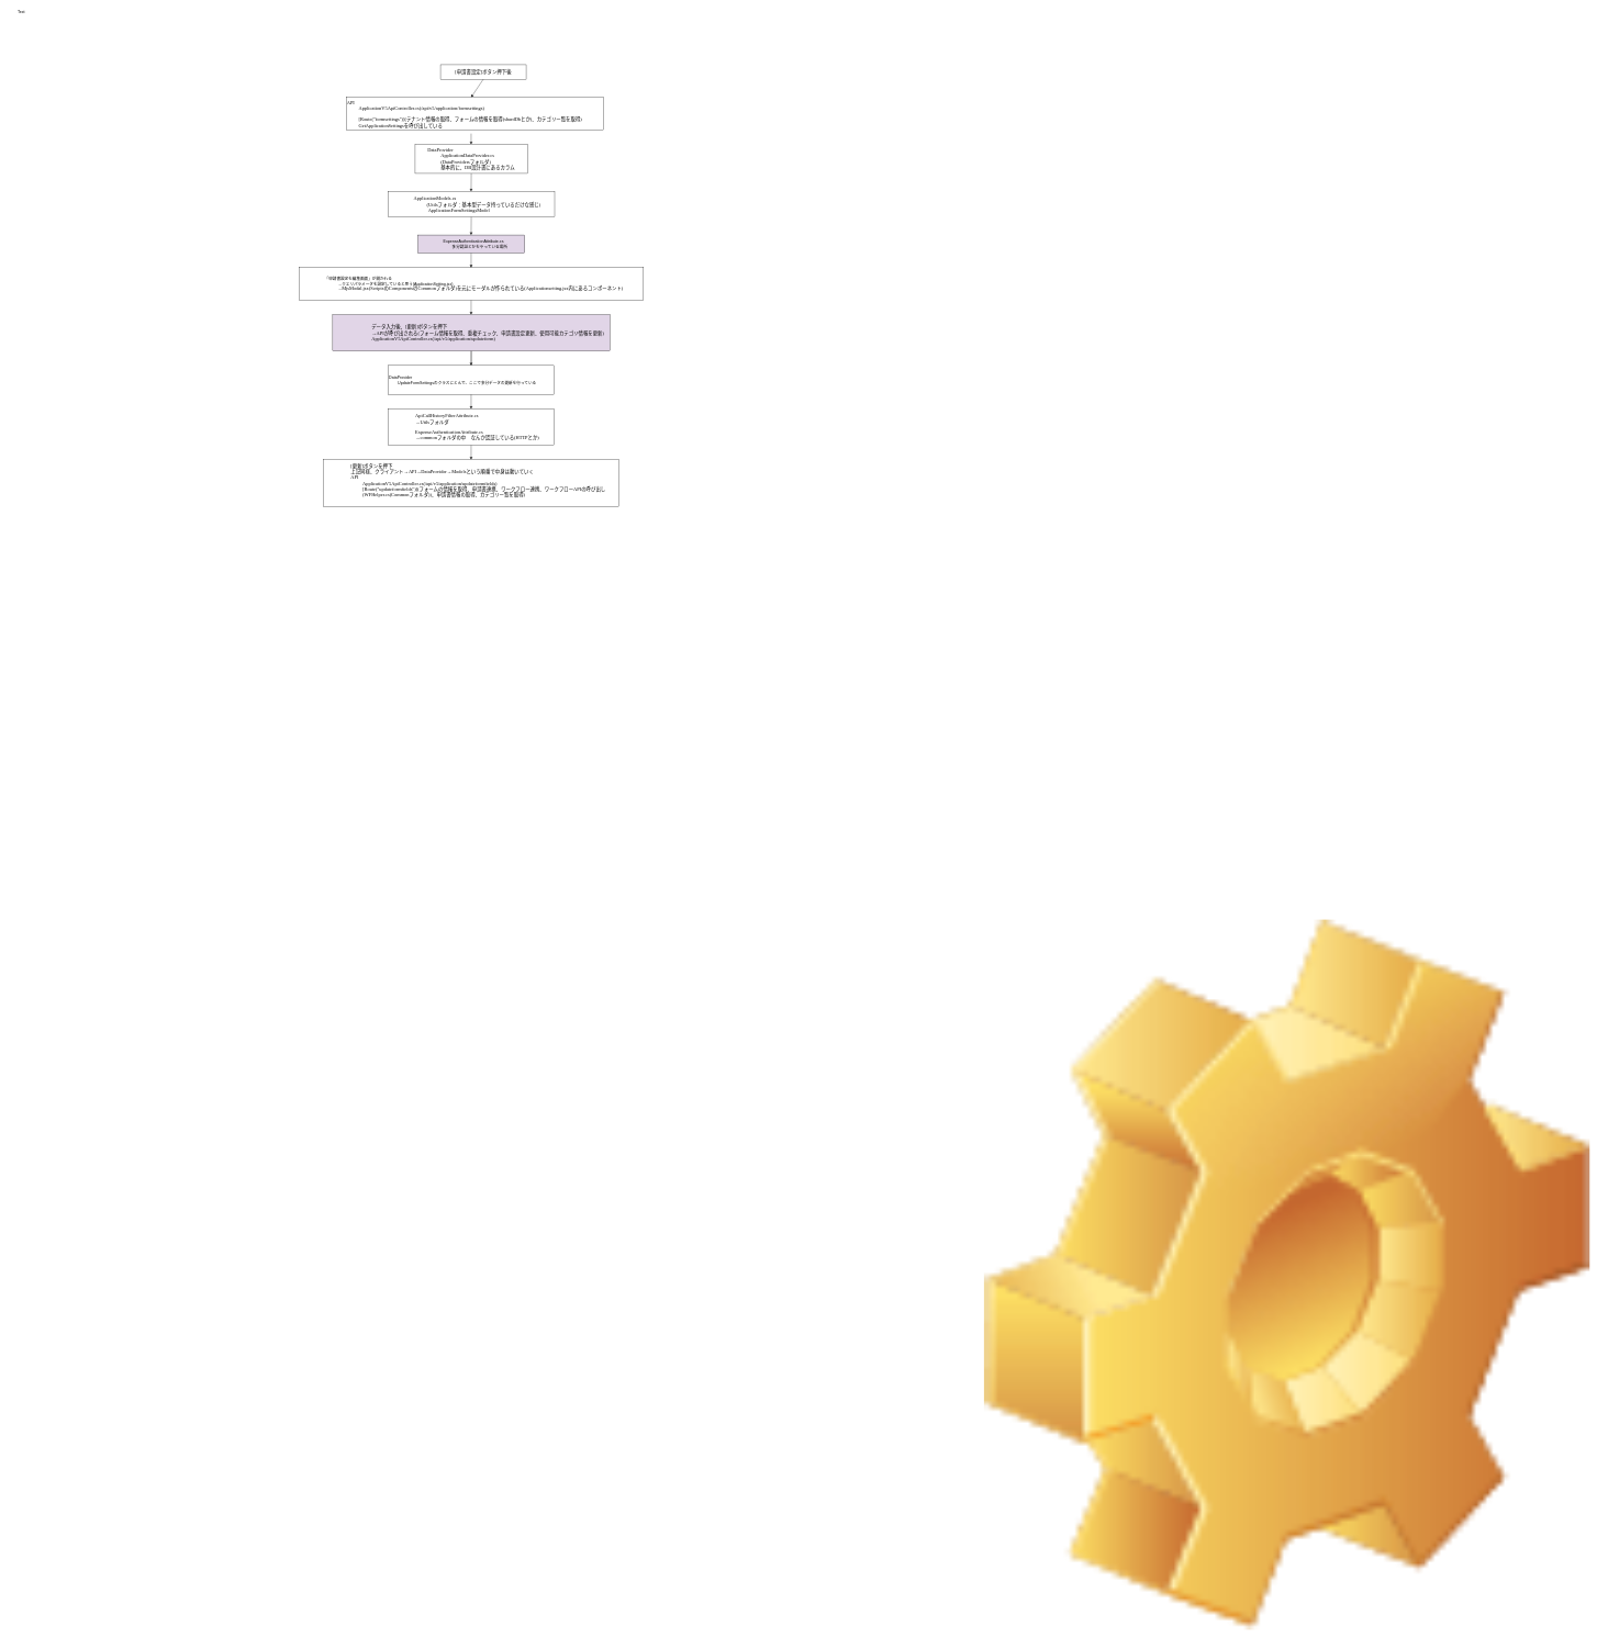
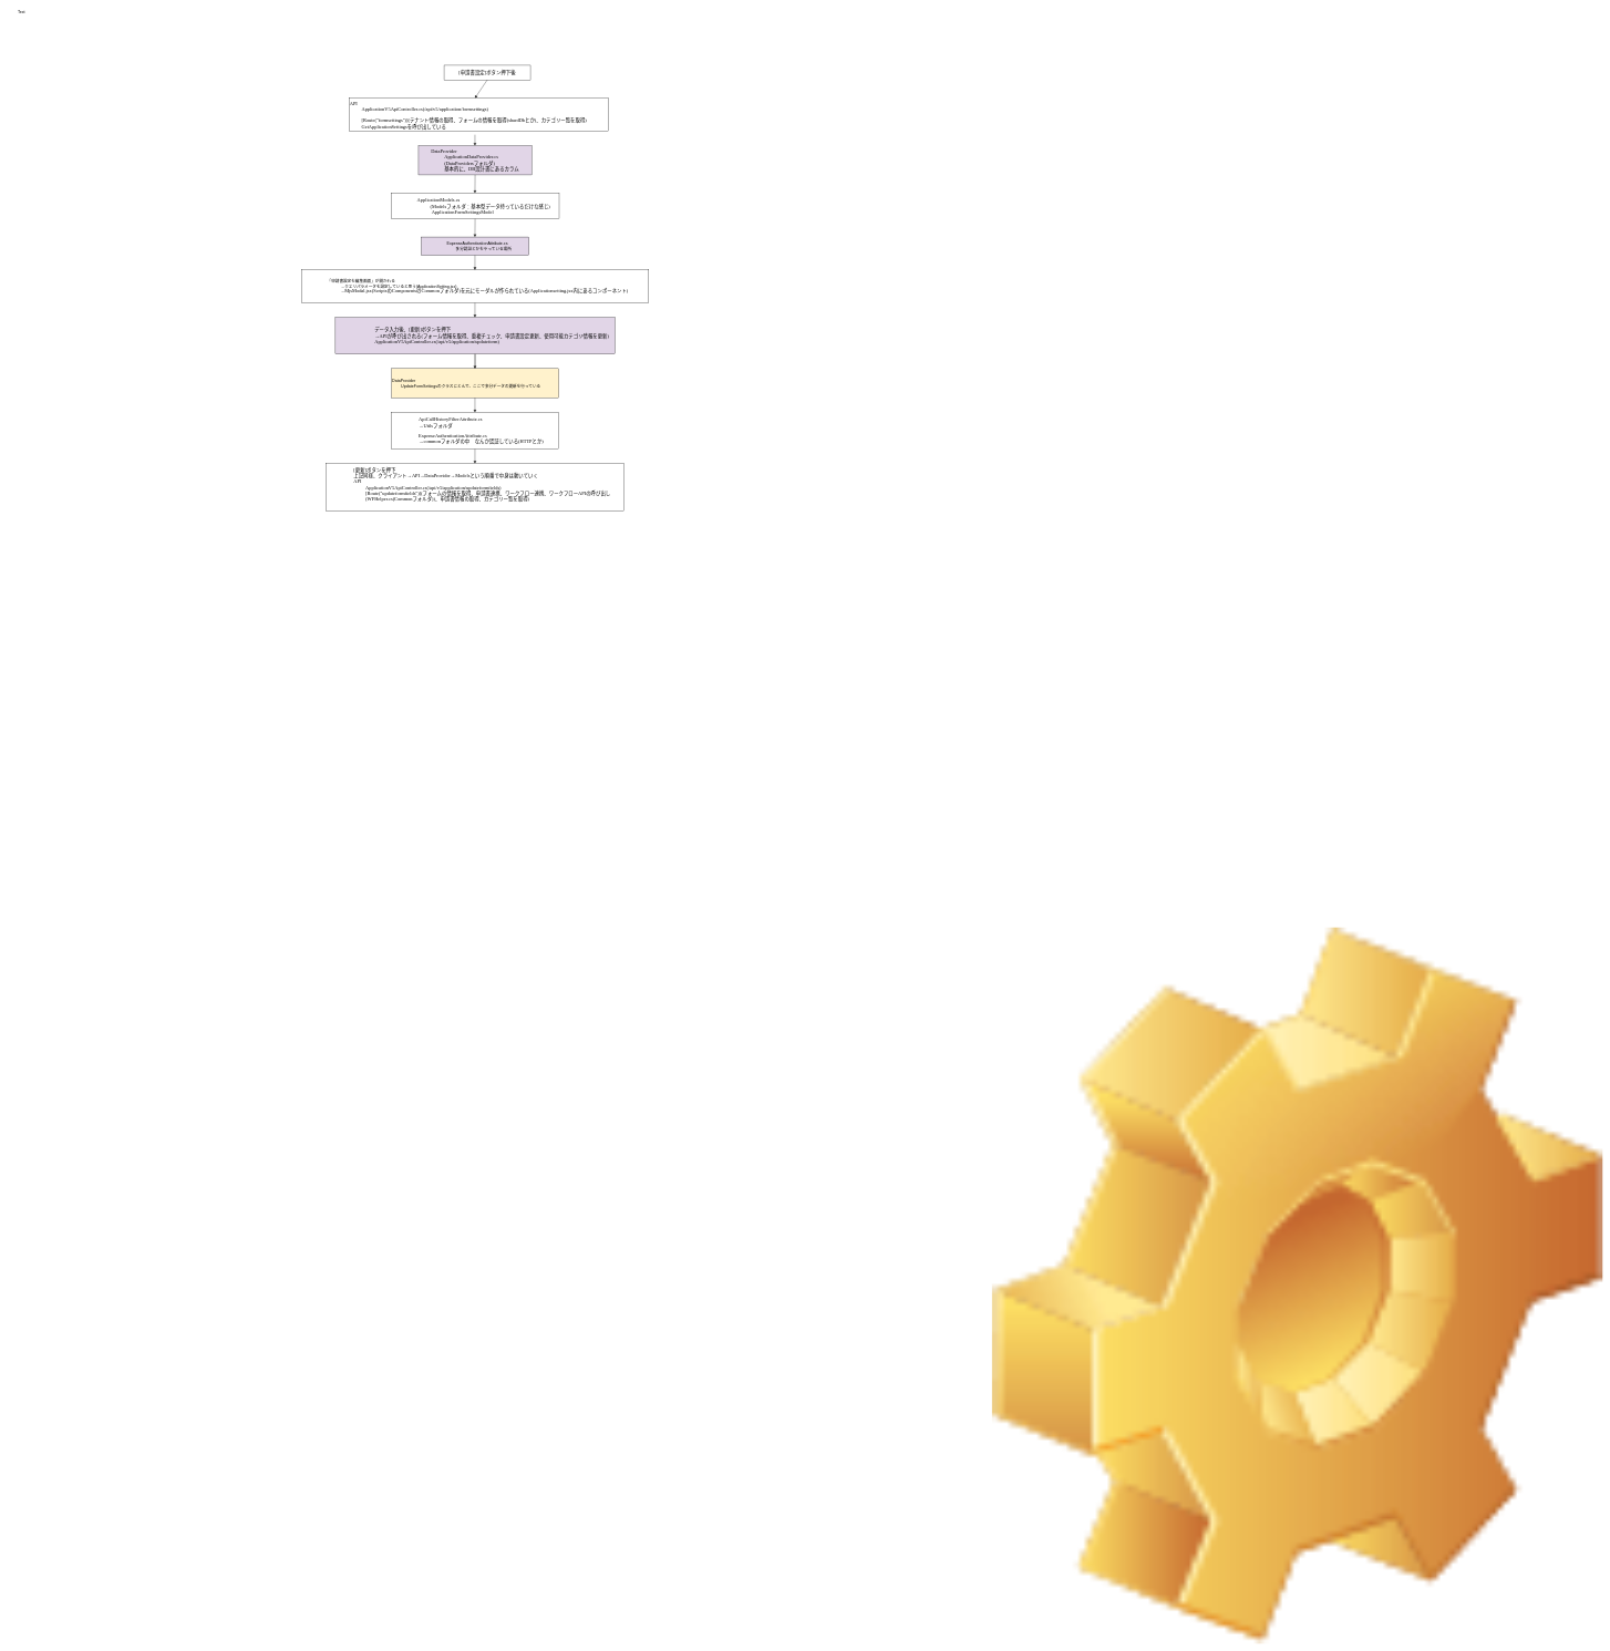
- <mxCell id="8" value="&lt;p lang=&quot;en-US&quot; style=&quot;margin:0in;margin-left:.375in;font-family:&amp;quot;Yu Gothic&amp;quot;;font-size:11.0pt&quot;&gt;DataProvider&lt;/p&gt;&lt;blockquote style=&quot;margin: 0 0 0 40px; border: none; padding: 0px;&quot;&gt;&lt;p lang=&quot;en-US&quot; style=&quot;margin:0in;margin-left:.375in;font-family:&amp;quot;Yu Gothic&amp;quot;;font-size:11.0pt&quot;&gt;ApplicationDataProvider.cs&lt;/p&gt;&lt;p style=&quot;margin:0in;margin-left:.375in;font-family:&amp;quot;Yu Gothic&amp;quot;;font-size:11.0pt&quot;&gt;&lt;span lang=&quot;en-US&quot;&gt;(DataProviders&lt;/span&gt;&lt;span lang=&quot;ja&quot;&gt;フォルダ)&lt;/span&gt;&lt;/p&gt;&lt;p style=&quot;margin:0in;margin-left:.375in;font-family:&amp;quot;Yu Gothic&amp;quot;;font-size:11.0pt&quot;&gt;基本的に、DB設計書にあるカラム&lt;/p&gt;&lt;/blockquote&gt;" style="rounded=0;whiteSpace=wrap;html=1;align=left;" parent="1" vertex="1"><mxGeometry x="1259" y="438" width="341" height="88" as="geometry" /></mxCell>
+ <mxCell id="8" value="&lt;p lang=&quot;en-US&quot; style=&quot;margin:0in;margin-left:.375in;font-family:&amp;quot;Yu Gothic&amp;quot;;font-size:11.0pt&quot;&gt;DataProvider&lt;/p&gt;&lt;blockquote style=&quot;margin: 0 0 0 40px; border: none; padding: 0px;&quot;&gt;&lt;p lang=&quot;en-US&quot; style=&quot;margin:0in;margin-left:.375in;font-family:&amp;quot;Yu Gothic&amp;quot;;font-size:11.0pt&quot;&gt;ApplicationDataProvider.cs&lt;/p&gt;&lt;p style=&quot;margin:0in;margin-left:.375in;font-family:&amp;quot;Yu Gothic&amp;quot;;font-size:11.0pt&quot;&gt;&lt;span lang=&quot;en-US&quot;&gt;(DataProviders&lt;/span&gt;&lt;span lang=&quot;ja&quot;&gt;フォルダ)&lt;/span&gt;&lt;/p&gt;&lt;p style=&quot;margin:0in;margin-left:.375in;font-family:&amp;quot;Yu Gothic&amp;quot;;font-size:11.0pt&quot;&gt;基本的に、DB設計書にあるカラム&lt;/p&gt;&lt;/blockquote&gt;" style="rounded=0;whiteSpace=wrap;html=1;align=left;fillColor=#e1d5e7;" parent="1" vertex="1"><mxGeometry x="1259" y="438" width="341" height="88" as="geometry" /></mxCell>
- <mxCell id="10" value="&lt;blockquote style=&quot;margin: 0 0 0 40px; border: none; padding: 0px;&quot;&gt;&lt;p lang=&quot;en-US&quot; style=&quot;margin: 0in 0in 0in 0.375in;&quot;&gt;&lt;font face=&quot;Yu Gothic&quot;&gt;&lt;span style=&quot;font-size: 14.667px;&quot;&gt;ApplicationModels.cs&lt;/span&gt;&lt;/font&gt;&lt;/p&gt;&lt;/blockquote&gt;&lt;blockquote style=&quot;margin: 0 0 0 40px; border: none; padding: 0px;&quot;&gt;&lt;blockquote style=&quot;margin: 0 0 0 40px; border: none; padding: 0px;&quot;&gt;&lt;p lang=&quot;en-US&quot; style=&quot;margin: 0in 0in 0in 0.375in;&quot;&gt;&lt;font face=&quot;Yu Gothic&quot;&gt;&lt;span style=&quot;font-size: 14.667px;&quot;&gt;(Utilsフォルダ：基本型データ持っているだけな感じ)&lt;/span&gt;&lt;/font&gt;&lt;/p&gt;&lt;/blockquote&gt;&lt;blockquote style=&quot;margin: 0 0 0 40px; border: none; padding: 0px;&quot;&gt;&lt;p lang=&quot;en-US&quot; style=&quot;margin: 0in 0in 0in 0.375in;&quot;&gt;&lt;font face=&quot;Yu Gothic&quot;&gt;&lt;span style=&quot;font-size: 14.667px;&quot;&gt;&amp;nbsp;ApplicationFormSettingsModel&lt;/span&gt;&lt;/font&gt;&lt;/p&gt;&lt;/blockquote&gt;&lt;/blockquote&gt;" style="rounded=0;whiteSpace=wrap;html=1;align=left;" parent="1" vertex="1"><mxGeometry x="1176.5" y="581" width="506" height="77" as="geometry" /></mxCell>
+ <mxCell id="10" value="&lt;blockquote style=&quot;margin: 0 0 0 40px; border: none; padding: 0px;&quot;&gt;&lt;p lang=&quot;en-US&quot; style=&quot;margin: 0in 0in 0in 0.375in;&quot;&gt;&lt;font face=&quot;Yu Gothic&quot;&gt;&lt;span style=&quot;font-size: 14.667px;&quot;&gt;ApplicationModels.cs&lt;/span&gt;&lt;/font&gt;&lt;/p&gt;&lt;/blockquote&gt;&lt;blockquote style=&quot;margin: 0 0 0 40px; border: none; padding: 0px;&quot;&gt;&lt;blockquote style=&quot;margin: 0 0 0 40px; border: none; padding: 0px;&quot;&gt;&lt;p lang=&quot;en-US&quot; style=&quot;margin: 0in 0in 0in 0.375in;&quot;&gt;&lt;font face=&quot;Yu Gothic&quot;&gt;&lt;span style=&quot;font-size: 14.667px;&quot;&gt;(Modelsフォルダ：基本型データ持っているだけな感じ)&lt;/span&gt;&lt;/font&gt;&lt;/p&gt;&lt;/blockquote&gt;&lt;blockquote style=&quot;margin: 0 0 0 40px; border: none; padding: 0px;&quot;&gt;&lt;p lang=&quot;en-US&quot; style=&quot;margin: 0in 0in 0in 0.375in;&quot;&gt;&lt;font face=&quot;Yu Gothic&quot;&gt;&lt;span style=&quot;font-size: 14.667px;&quot;&gt;&amp;nbsp;ApplicationFormSettingsModel&lt;/span&gt;&lt;/font&gt;&lt;/p&gt;&lt;/blockquote&gt;&lt;/blockquote&gt;" style="rounded=0;whiteSpace=wrap;html=1;align=left;" parent="1" vertex="1"><mxGeometry x="1176.5" y="581" width="506" height="77" as="geometry" /></mxCell>
- <mxCell id="19" value="DataProvider&lt;br&gt;&lt;span style=&quot;white-space: pre;&quot;&gt;&#09;&lt;/span&gt;UpdateFormSettingsのクラスにとんで、ここで多分データの更新を行っている" style="rounded=0;whiteSpace=wrap;html=1;align=left;" parent="1" vertex="1"><mxGeometry x="1177.88" y="1109" width="503.25" height="88" as="geometry" /></mxCell>
+ <mxCell id="19" value="DataProvider&lt;br&gt;&lt;span style=&quot;white-space: pre;&quot;&gt;&#09;&lt;/span&gt;UpdateFormSettingsのクラスにとんで、ここで多分データの更新を行っている" style="rounded=0;whiteSpace=wrap;html=1;align=left;fillColor=#fff2cc;" parent="1" vertex="1"><mxGeometry x="1177.88" y="1109" width="503.25" height="88" as="geometry" /></mxCell>
